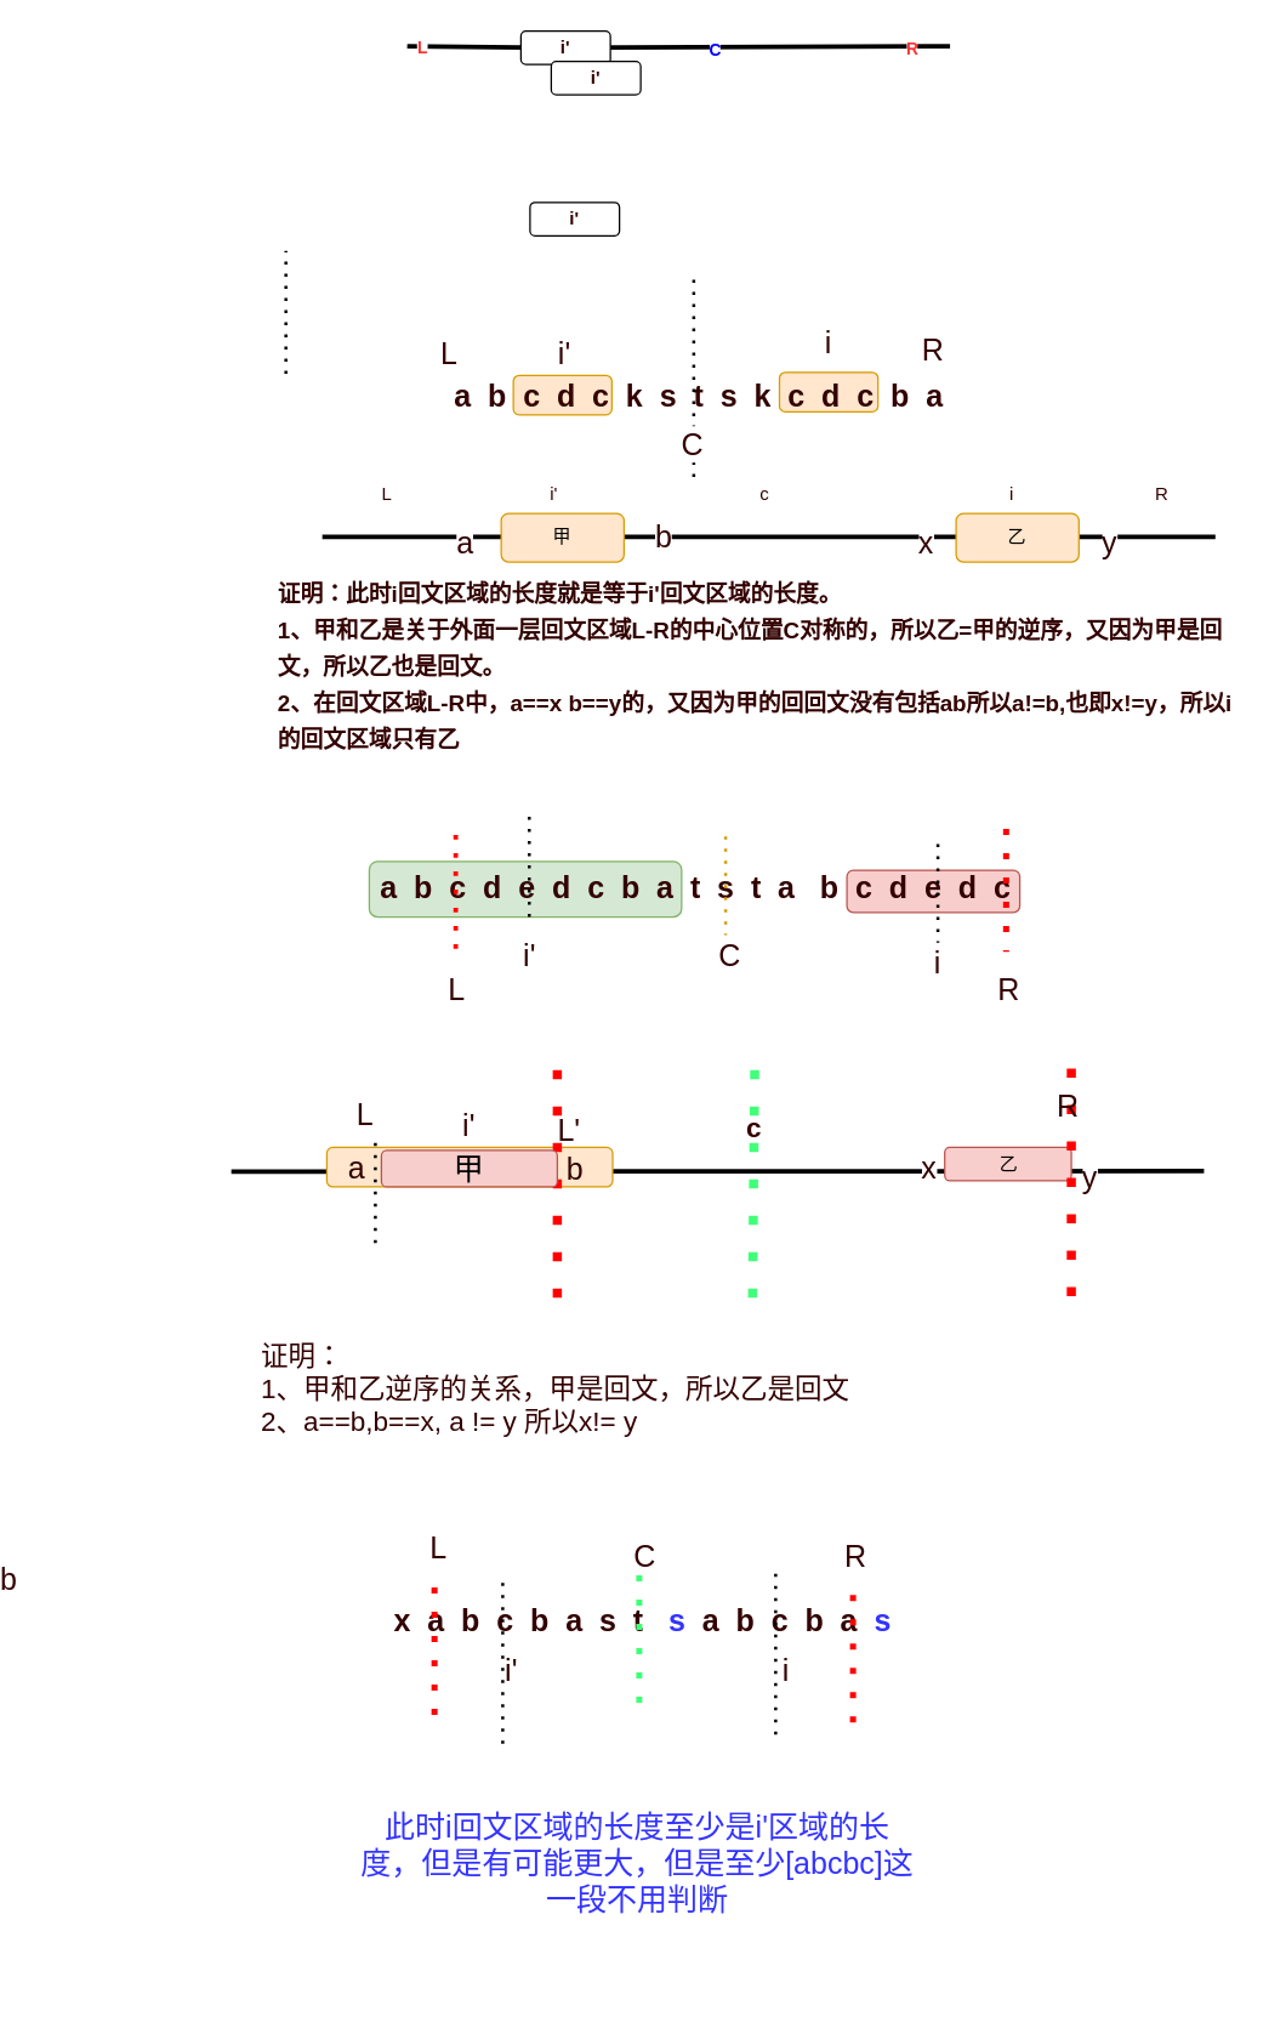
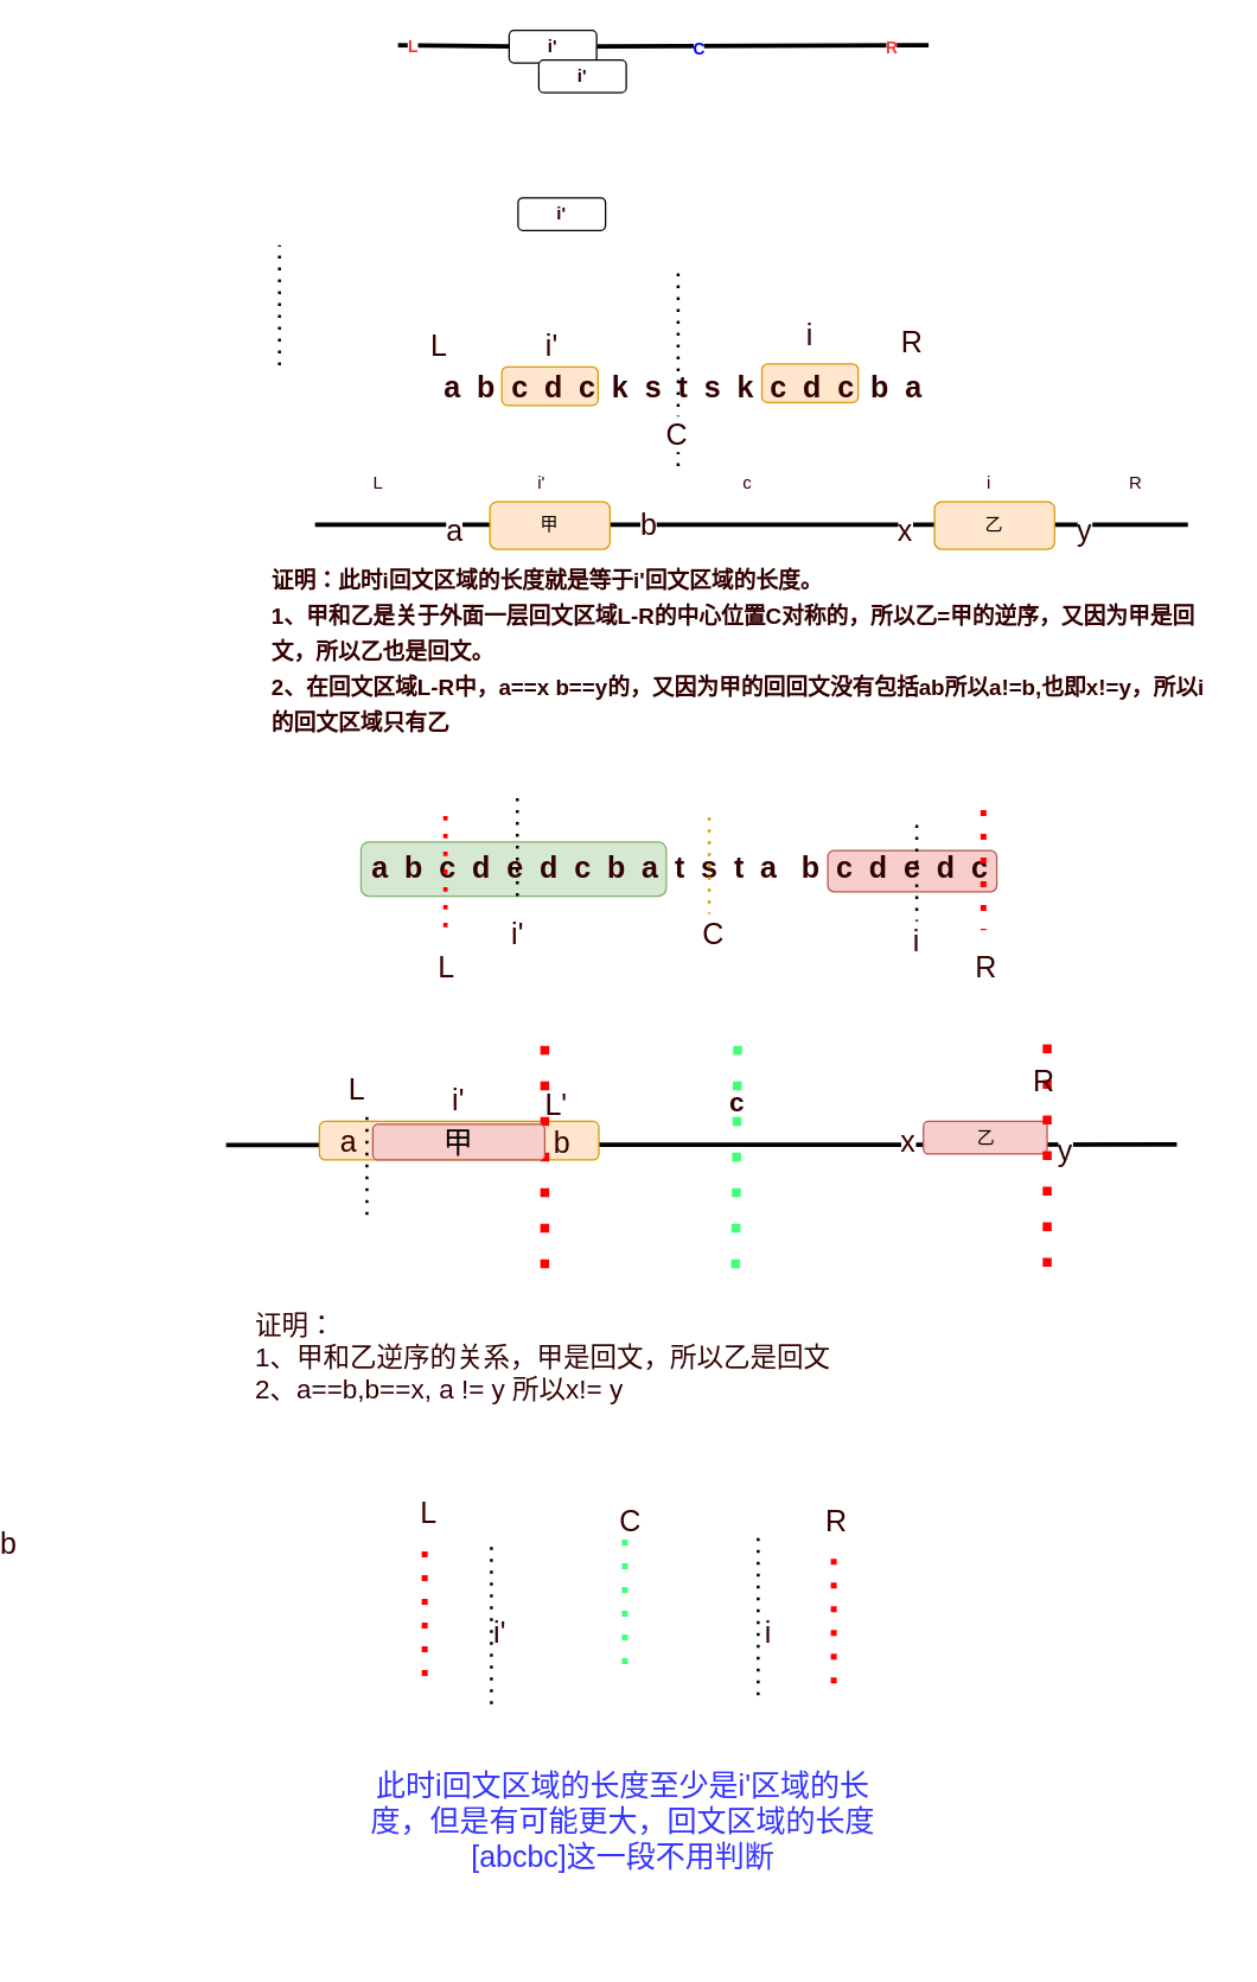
- <mxCell id="68" value="&lt;b&gt;&lt;font style=&quot;font-size: 20px&quot;&gt;x&amp;nbsp; a&amp;nbsp; b&amp;nbsp; c&amp;nbsp; b&amp;nbsp; a&amp;nbsp; s&amp;nbsp; t&amp;nbsp; &amp;nbsp;&lt;font color=&quot;#3333ff&quot;&gt;s&lt;/font&gt;&amp;nbsp; a&amp;nbsp; b&amp;nbsp; c&amp;nbsp; b&amp;nbsp; a&amp;nbsp; &lt;font color=&quot;#3333ff&quot;&gt;s&lt;/font&gt;&lt;/font&gt;&lt;/b&gt;" style="text;html=1;strokeColor=none;fillColor=none;align=center;verticalAlign=middle;whiteSpace=wrap;rounded=0;fontSize=18;fontColor=#330000;" vertex="1" parent="1"><mxGeometry x="67" y="1054" width="449" height="27" as="geometry" /></mxCell>
- <mxCell id="79" value="此时i回文区域的长度至少是i'区域的长度，但是有可能更大，但是至少[abcbc]这一段不用判断" style="text;html=1;strokeColor=none;fillColor=none;align=center;verticalAlign=middle;whiteSpace=wrap;rounded=0;fontSize=20;fontColor=#3333FF;" vertex="1" parent="1"><mxGeometry x="101" y="1138" width="374" height="177" as="geometry" /></mxCell>
+ <mxCell id="79" value="此时i回文区域的长度至少是i'区域的长度，但是有可能更大，回文区域的长度[abcbc]这一段不用判断" style="text;html=1;strokeColor=none;fillColor=none;align=center;verticalAlign=middle;whiteSpace=wrap;rounded=0;fontSize=20;fontColor=#3333FF;" vertex="1" parent="1"><mxGeometry x="101" y="1138" width="374" height="177" as="geometry" /></mxCell>
